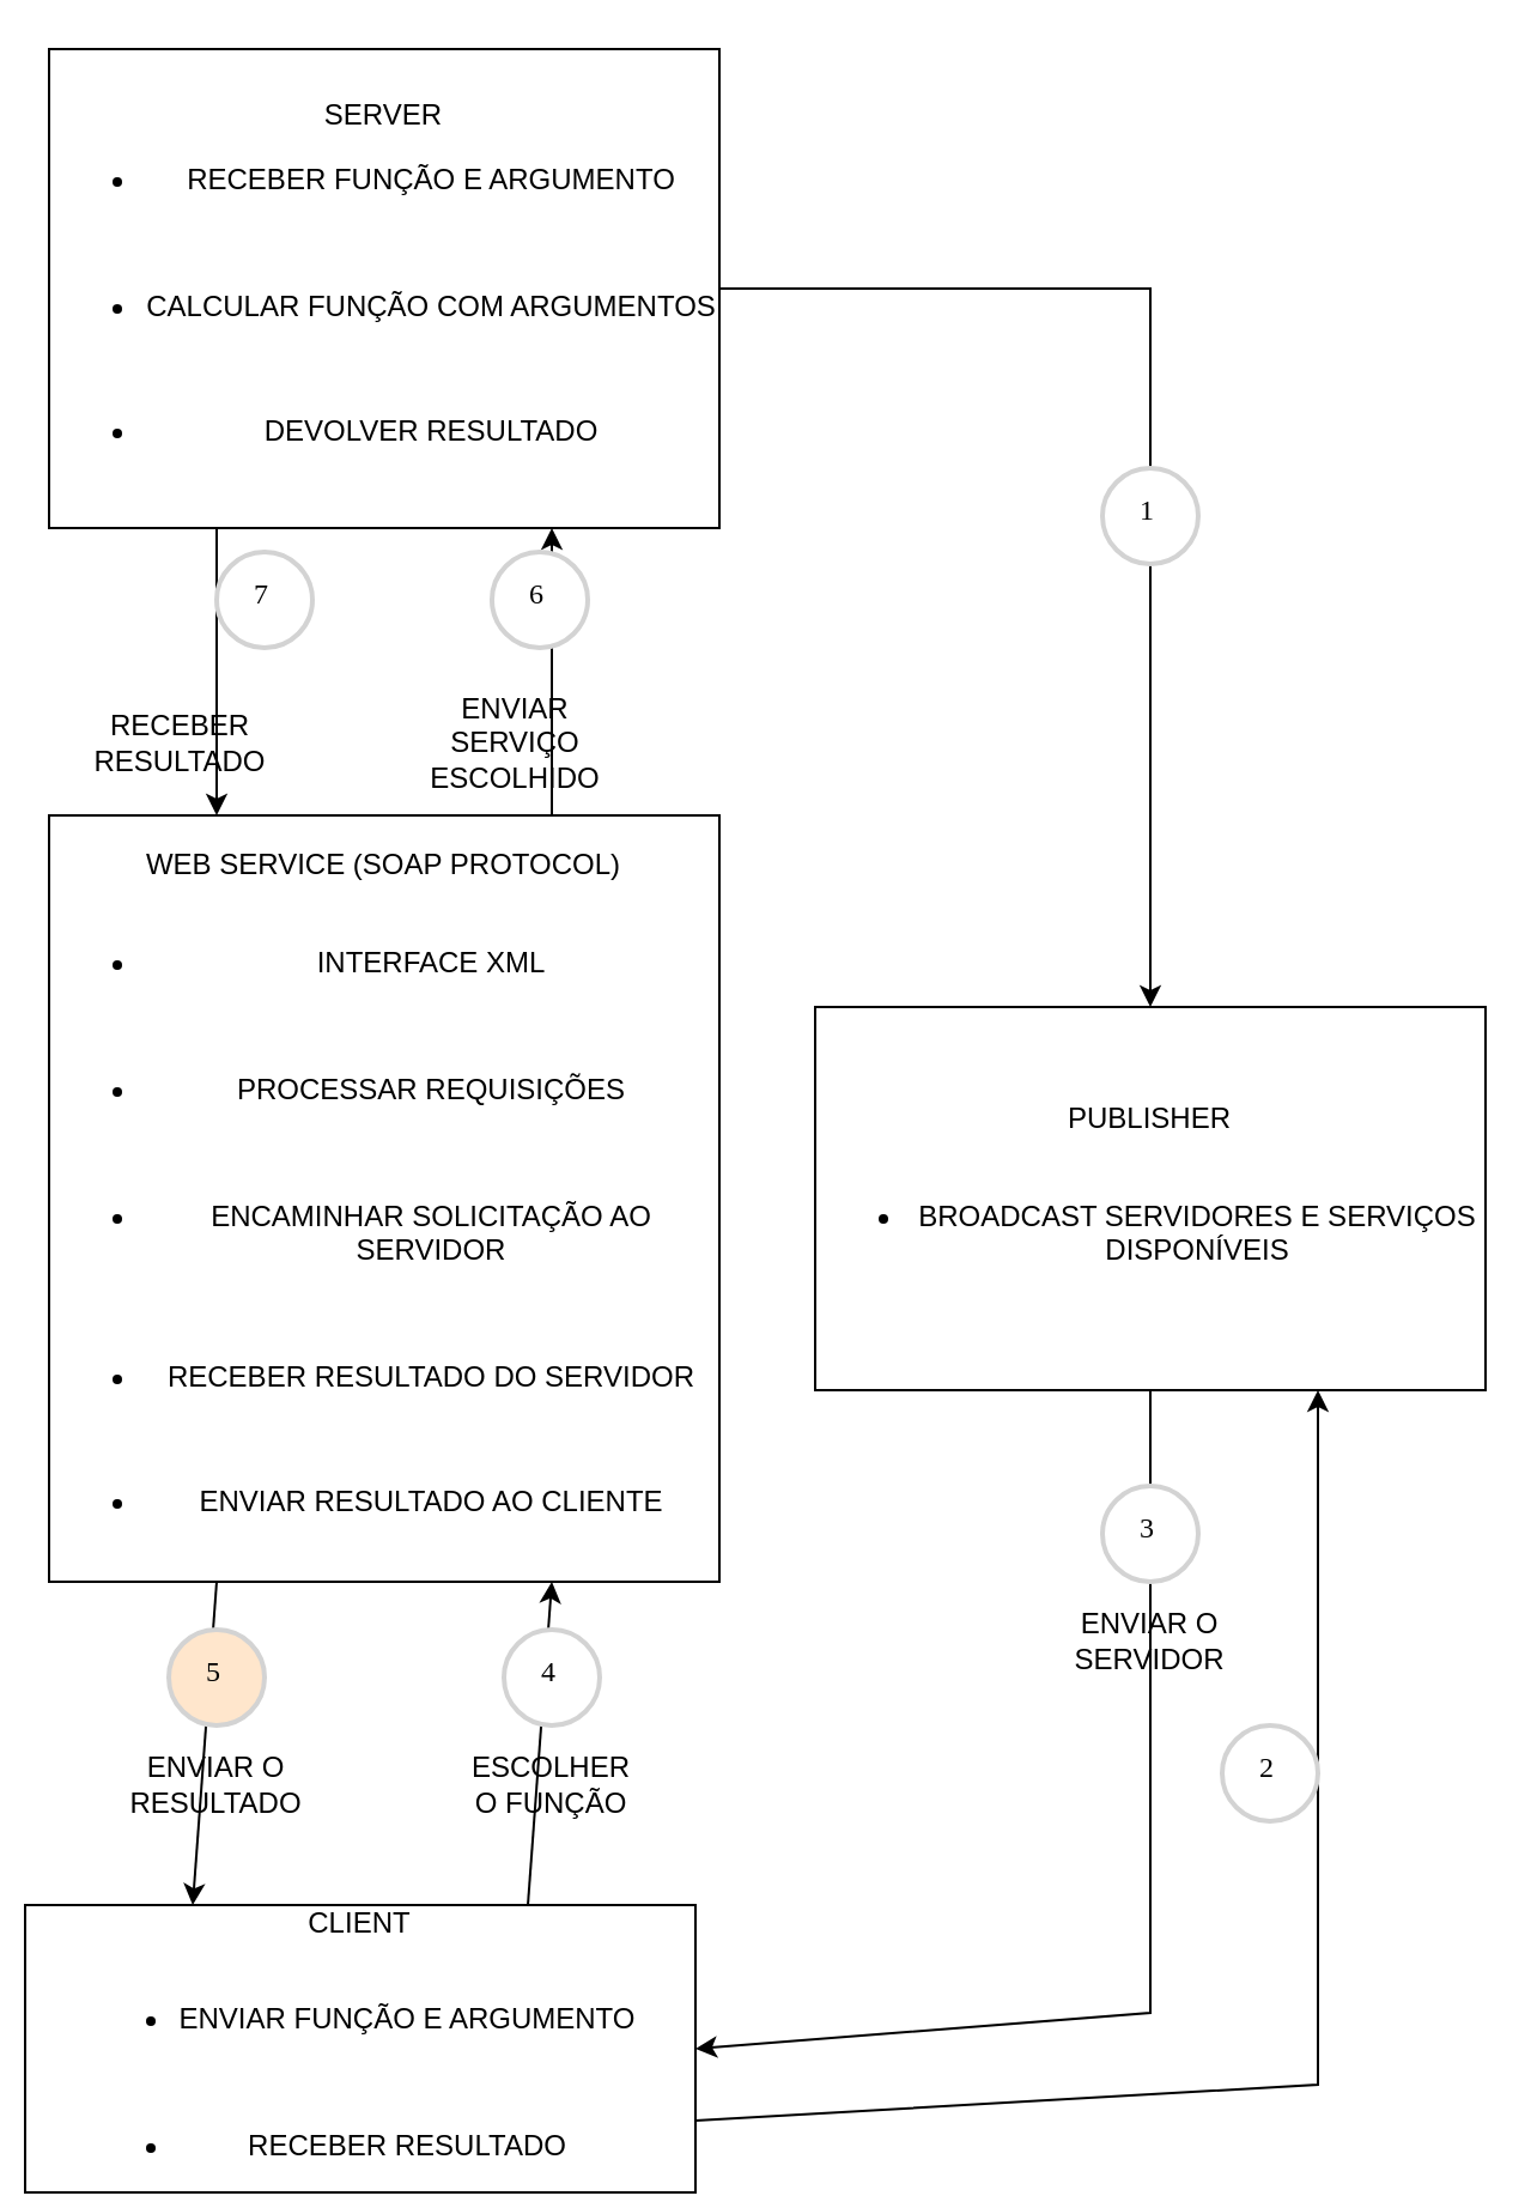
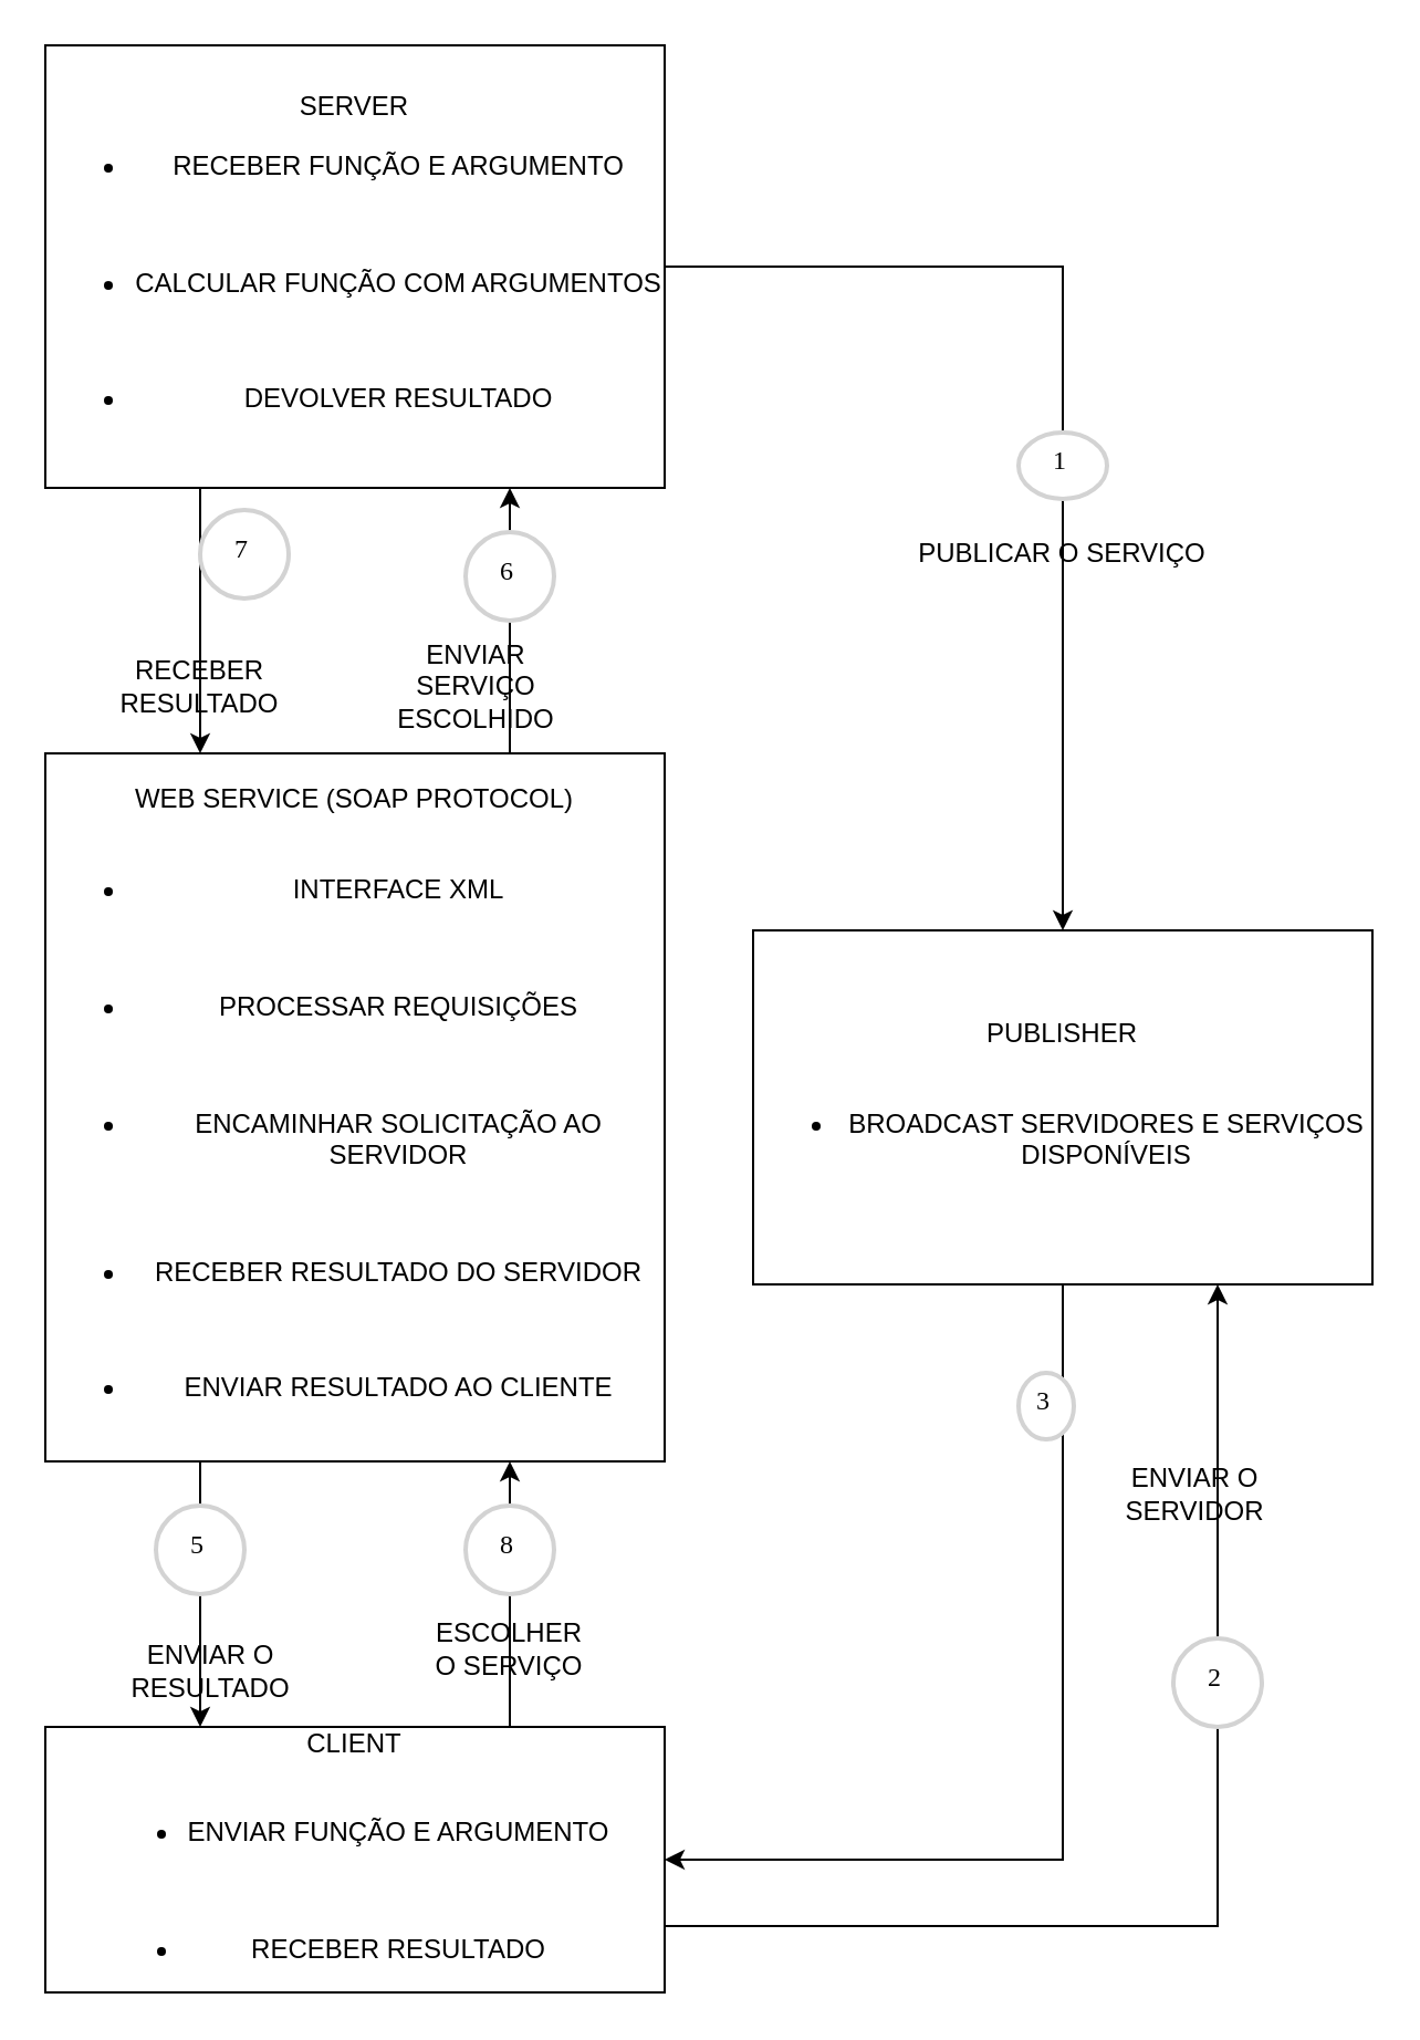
- <mxCell id="7" value="1" style="ellipse;whiteSpace=wrap;html=1;aspect=fixed;strokeWidth=2;fontFamily=Tahoma;spacingBottom=4;spacingRight=2;strokeColor=#d3d3d3;" vertex="1" parent="1"><mxGeometry x="460" y="195" width="40" height="40" as="geometry" /></mxCell>
+ <mxCell id="7" value="1" style="ellipse;whiteSpace=wrap;html=1;aspect=fixed;strokeWidth=2;fontFamily=Tahoma;spacingBottom=4;spacingRight=2;strokeColor=#d3d3d3;" vertex="1" parent="1"><mxGeometry x="460" y="195" width="40" height="30" as="geometry" /></mxCell>
- <mxCell id="21" value="6" style="ellipse;whiteSpace=wrap;html=1;aspect=fixed;strokeWidth=2;fontFamily=Tahoma;spacingBottom=4;spacingRight=2;strokeColor=#d3d3d3;" vertex="1" parent="1"><mxGeometry x="205" y="230" width="40" height="40" as="geometry" /></mxCell>
+ <mxCell id="21" value="6" style="ellipse;whiteSpace=wrap;html=1;aspect=fixed;strokeWidth=2;fontFamily=Tahoma;spacingBottom=4;spacingRight=2;strokeColor=#d3d3d3;" vertex="1" parent="1"><mxGeometry x="210" y="240" width="40" height="40" as="geometry" /></mxCell>
+ <mxCell id="8" value="PUBLICAR O SERVIÇO" style="text;html=1;align=center;verticalAlign=middle;whiteSpace=wrap;rounded=0;" vertex="1" parent="1"><mxGeometry x="400" y="235" width="160" height="30" as="geometry" /></mxCell>
- <mxCell id="25" value="RECEBER RESULTADO" style="text;html=1;align=center;verticalAlign=middle;whiteSpace=wrap;rounded=0;" vertex="1" parent="1"><mxGeometry x="35" y="290" width="80" height="40" as="geometry" /></mxCell>
+ <mxCell id="25" value="RECEBER RESULTADO" style="text;html=1;align=center;verticalAlign=middle;whiteSpace=wrap;rounded=0;" vertex="1" parent="1"><mxGeometry x="50" y="290" width="80" height="40" as="geometry" /></mxCell>
- <mxCell id="18" value="3" style="ellipse;whiteSpace=wrap;html=1;aspect=fixed;strokeWidth=2;fontFamily=Tahoma;spacingBottom=4;spacingRight=2;strokeColor=#d3d3d3;" vertex="1" parent="1"><mxGeometry x="460" y="620" width="40" height="40" as="geometry" /></mxCell>
+ <mxCell id="18" value="3" style="ellipse;whiteSpace=wrap;html=1;aspect=fixed;strokeWidth=2;fontFamily=Tahoma;spacingBottom=4;spacingRight=2;strokeColor=#d3d3d3;" vertex="1" parent="1"><mxGeometry x="460" y="620" width="25" height="30" as="geometry" /></mxCell>
- <mxCell id="19" value="ENVIAR O SERVIDOR" style="text;html=1;align=center;verticalAlign=middle;whiteSpace=wrap;rounded=0;" vertex="1" parent="1"><mxGeometry x="450" y="670" width="60" height="30" as="geometry" /></mxCell>
+ <mxCell id="19" value="ENVIAR O SERVIDOR" style="text;html=1;align=center;verticalAlign=middle;whiteSpace=wrap;rounded=0;" vertex="1" parent="1"><mxGeometry x="510" y="660" width="60" height="30" as="geometry" /></mxCell>
- <mxCell id="11" value="4" style="ellipse;whiteSpace=wrap;html=1;aspect=fixed;strokeWidth=2;fontFamily=Tahoma;spacingBottom=4;spacingRight=2;strokeColor=#d3d3d3;" vertex="1" parent="1"><mxGeometry x="210" y="680" width="40" height="40" as="geometry" /></mxCell>
+ <mxCell id="11" value="8" style="ellipse;whiteSpace=wrap;html=1;aspect=fixed;strokeWidth=2;fontFamily=Tahoma;spacingBottom=4;spacingRight=2;strokeColor=#d3d3d3;" vertex="1" parent="1"><mxGeometry x="210" y="680" width="40" height="40" as="geometry" /></mxCell>
- <mxCell id="13" value="5" style="ellipse;whiteSpace=wrap;html=1;aspect=fixed;strokeWidth=2;fontFamily=Tahoma;spacingBottom=4;spacingRight=2;strokeColor=#d3d3d3;fillColor=#ffe6cc;" vertex="1" parent="1"><mxGeometry x="70" y="680" width="40" height="40" as="geometry" /></mxCell>
+ <mxCell id="13" value="5" style="ellipse;whiteSpace=wrap;html=1;aspect=fixed;strokeWidth=2;fontFamily=Tahoma;spacingBottom=4;spacingRight=2;strokeColor=#d3d3d3;" vertex="1" parent="1"><mxGeometry x="70" y="680" width="40" height="40" as="geometry" /></mxCell>
- <mxCell id="17" value="2" style="ellipse;whiteSpace=wrap;html=1;aspect=fixed;strokeWidth=2;fontFamily=Tahoma;spacingBottom=4;spacingRight=2;strokeColor=#d3d3d3;" vertex="1" parent="1"><mxGeometry x="510" y="720" width="40" height="40" as="geometry" /></mxCell>
+ <mxCell id="17" value="2" style="ellipse;whiteSpace=wrap;html=1;aspect=fixed;strokeWidth=2;fontFamily=Tahoma;spacingBottom=4;spacingRight=2;strokeColor=#d3d3d3;" vertex="1" parent="1"><mxGeometry x="530" y="740" width="40" height="40" as="geometry" /></mxCell>
- <mxCell id="14" value="ENVIAR O RESULTADO" style="text;html=1;align=center;verticalAlign=middle;whiteSpace=wrap;rounded=0;" vertex="1" parent="1"><mxGeometry x="55" y="730" width="70" height="30" as="geometry" /></mxCell>
+ <mxCell id="14" value="ENVIAR O RESULTADO" style="text;html=1;align=center;verticalAlign=middle;whiteSpace=wrap;rounded=0;" vertex="1" parent="1"><mxGeometry x="60" y="740" width="70" height="30" as="geometry" /></mxCell>
- <mxCell id="12" value="ESCOLHER O FUNÇÃO" style="text;html=1;align=center;verticalAlign=middle;whiteSpace=wrap;rounded=0;" vertex="1" parent="1"><mxGeometry x="190" y="730" width="80" height="30" as="geometry" /></mxCell>
+ <mxCell id="12" value="ESCOLHER O SERVIÇO" style="text;html=1;align=center;verticalAlign=middle;whiteSpace=wrap;rounded=0;" vertex="1" parent="1"><mxGeometry x="190" y="730" width="80" height="30" as="geometry" /></mxCell>
- <mxCell id="4" value="CLIENT&lt;div&gt;&lt;br&gt;&lt;/div&gt;&lt;div style=&quot;&quot;&gt;&lt;ul&gt;&lt;li&gt;ENVIAR FUNÇÃO E ARGUMENTO&lt;/li&gt;&lt;/ul&gt;&lt;div&gt;&lt;br&gt;&lt;/div&gt;&lt;ul&gt;&lt;li&gt;RECEBER RESULTADO&lt;/li&gt;&lt;/ul&gt;&lt;/div&gt;" style="rounded=0;whiteSpace=wrap;html=1;" vertex="1" parent="1"><mxGeometry x="10" y="795" width="280" height="120" as="geometry" /></mxCell>
+ <mxCell id="4" value="CLIENT&lt;div&gt;&lt;br&gt;&lt;/div&gt;&lt;div style=&quot;&quot;&gt;&lt;ul&gt;&lt;li&gt;ENVIAR FUNÇÃO E ARGUMENTO&lt;/li&gt;&lt;/ul&gt;&lt;div&gt;&lt;br&gt;&lt;/div&gt;&lt;ul&gt;&lt;li&gt;RECEBER RESULTADO&lt;/li&gt;&lt;/ul&gt;&lt;/div&gt;" style="rounded=0;whiteSpace=wrap;html=1;" vertex="1" parent="1"><mxGeometry x="20" y="780" width="280" height="120" as="geometry" /></mxCell>
